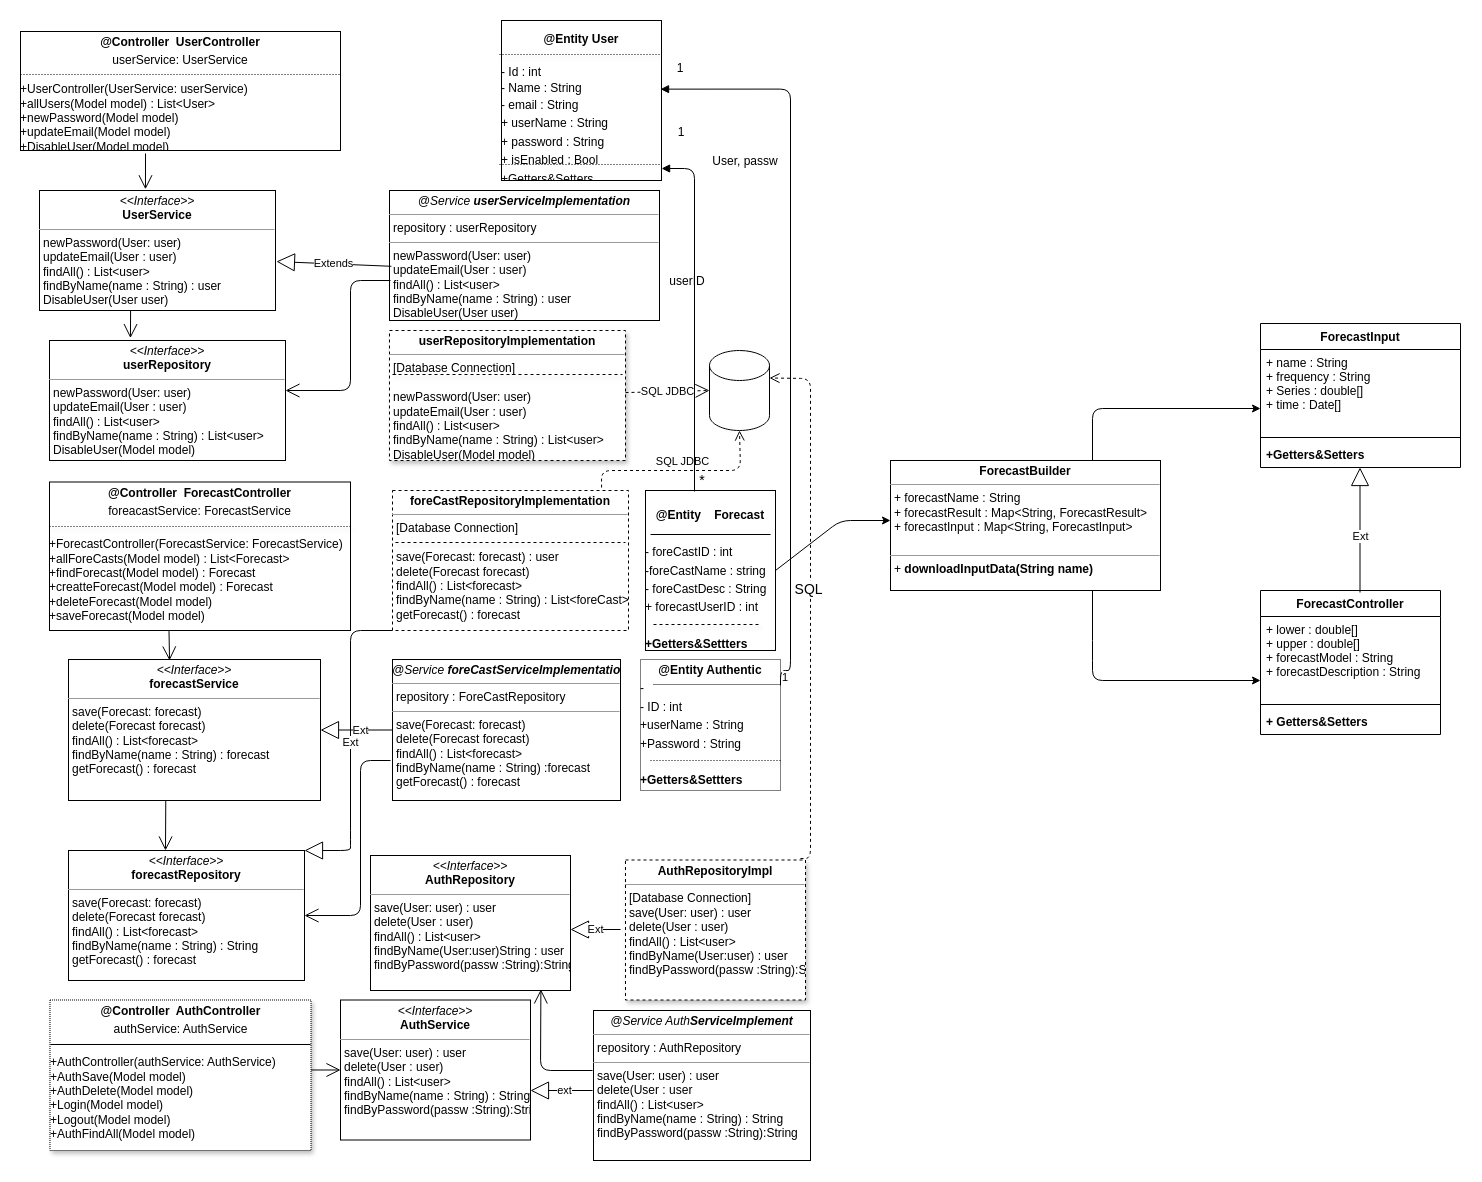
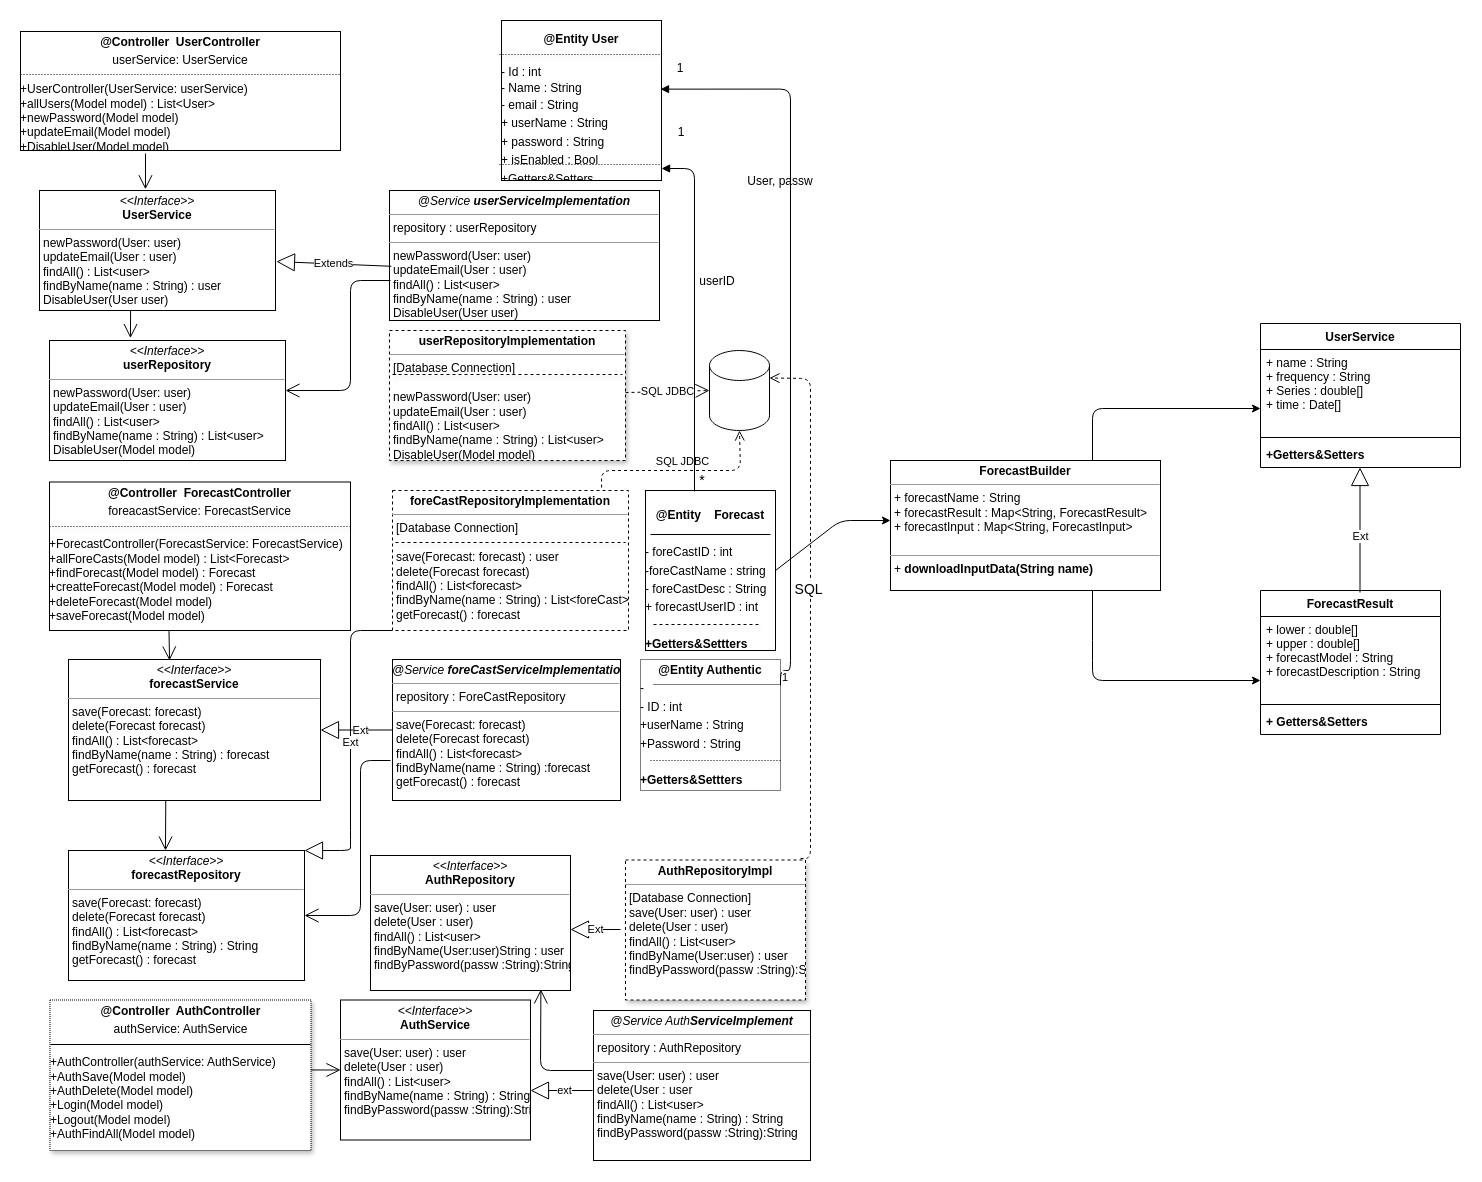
- <mxCell id="58" value="&lt;font style=&quot;font-size: 12px&quot;&gt;User, passw&lt;/font&gt;" style="text;html=1;strokeColor=none;fillColor=none;align=center;verticalAlign=middle;whiteSpace=wrap;rounded=0;shadow=0;fontSize=14;" parent="1" vertex="1"><mxGeometry x="685" y="150" width="120.25" height="20" as="geometry" /></mxCell>
+ <mxCell id="58" value="&lt;font style=&quot;font-size: 12px&quot;&gt;User, passw&lt;/font&gt;" style="text;html=1;strokeColor=none;fillColor=none;align=center;verticalAlign=middle;whiteSpace=wrap;rounded=0;shadow=0;fontSize=14;" parent="1" vertex="1"><mxGeometry x="720" y="170" width="120.25" height="20" as="geometry" /></mxCell>
- <mxCell id="57" value="&lt;font style=&quot;font-size: 12px&quot;&gt;userID&lt;/font&gt;" style="text;html=1;strokeColor=none;fillColor=none;align=center;verticalAlign=middle;whiteSpace=wrap;rounded=0;shadow=0;fontSize=14;" parent="1" vertex="1"><mxGeometry x="666.5" y="270" width="40" height="20" as="geometry" /></mxCell>
+ <mxCell id="57" value="&lt;font style=&quot;font-size: 12px&quot;&gt;userID&lt;/font&gt;" style="text;html=1;strokeColor=none;fillColor=none;align=center;verticalAlign=middle;whiteSpace=wrap;rounded=0;shadow=0;fontSize=14;" parent="1" vertex="1"><mxGeometry x="696.5" y="270" width="40" height="20" as="geometry" /></mxCell>
- <mxCell id="30" value="ForecastInput" style="swimlane;fontStyle=1;align=center;verticalAlign=top;childLayout=stackLayout;horizontal=1;startSize=26;horizontalStack=0;resizeParent=1;resizeParentMax=0;resizeLast=0;collapsible=1;marginBottom=0;" vertex="1" parent="1"><mxGeometry x="1260" y="323" width="200" height="144" as="geometry" /></mxCell>
+ <mxCell id="30" value="UserService" style="swimlane;fontStyle=1;align=center;verticalAlign=top;childLayout=stackLayout;horizontal=1;startSize=26;horizontalStack=0;resizeParent=1;resizeParentMax=0;resizeLast=0;collapsible=1;marginBottom=0;" vertex="1" parent="1"><mxGeometry x="1260" y="323" width="200" height="144" as="geometry" /></mxCell>
- <mxCell id="62" value="ForecastController" style="swimlane;fontStyle=1;align=center;verticalAlign=top;childLayout=stackLayout;horizontal=1;startSize=26;horizontalStack=0;resizeParent=1;resizeParentMax=0;resizeLast=0;collapsible=1;marginBottom=0;" vertex="1" parent="1"><mxGeometry x="1260" y="590" width="180" height="144" as="geometry" /></mxCell>
+ <mxCell id="62" value="ForecastResult" style="swimlane;fontStyle=1;align=center;verticalAlign=top;childLayout=stackLayout;horizontal=1;startSize=26;horizontalStack=0;resizeParent=1;resizeParentMax=0;resizeLast=0;collapsible=1;marginBottom=0;" vertex="1" parent="1"><mxGeometry x="1260" y="590" width="180" height="144" as="geometry" /></mxCell>
